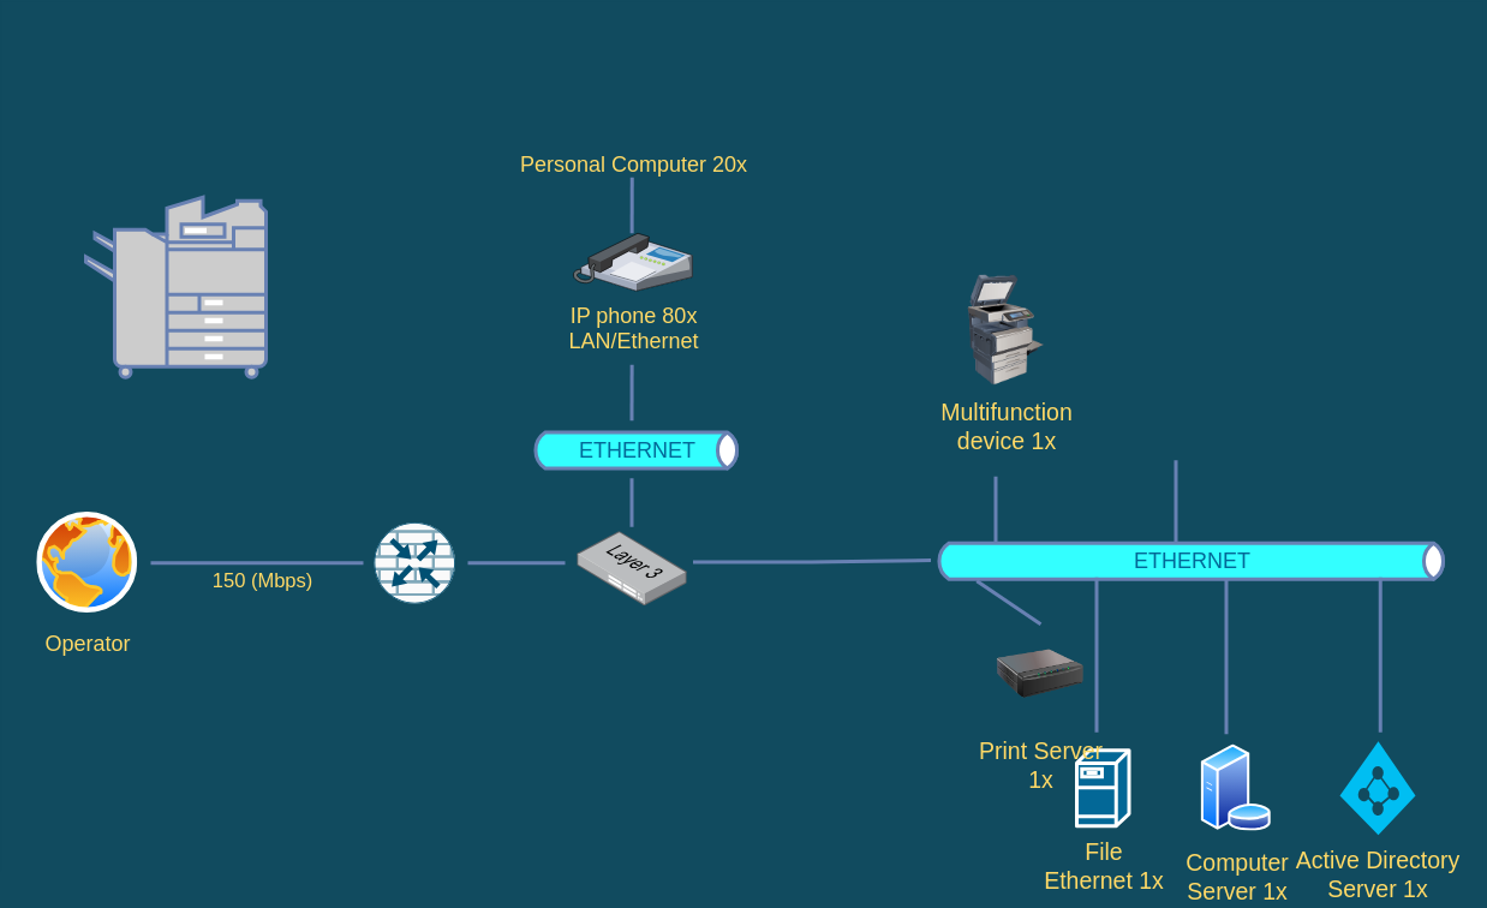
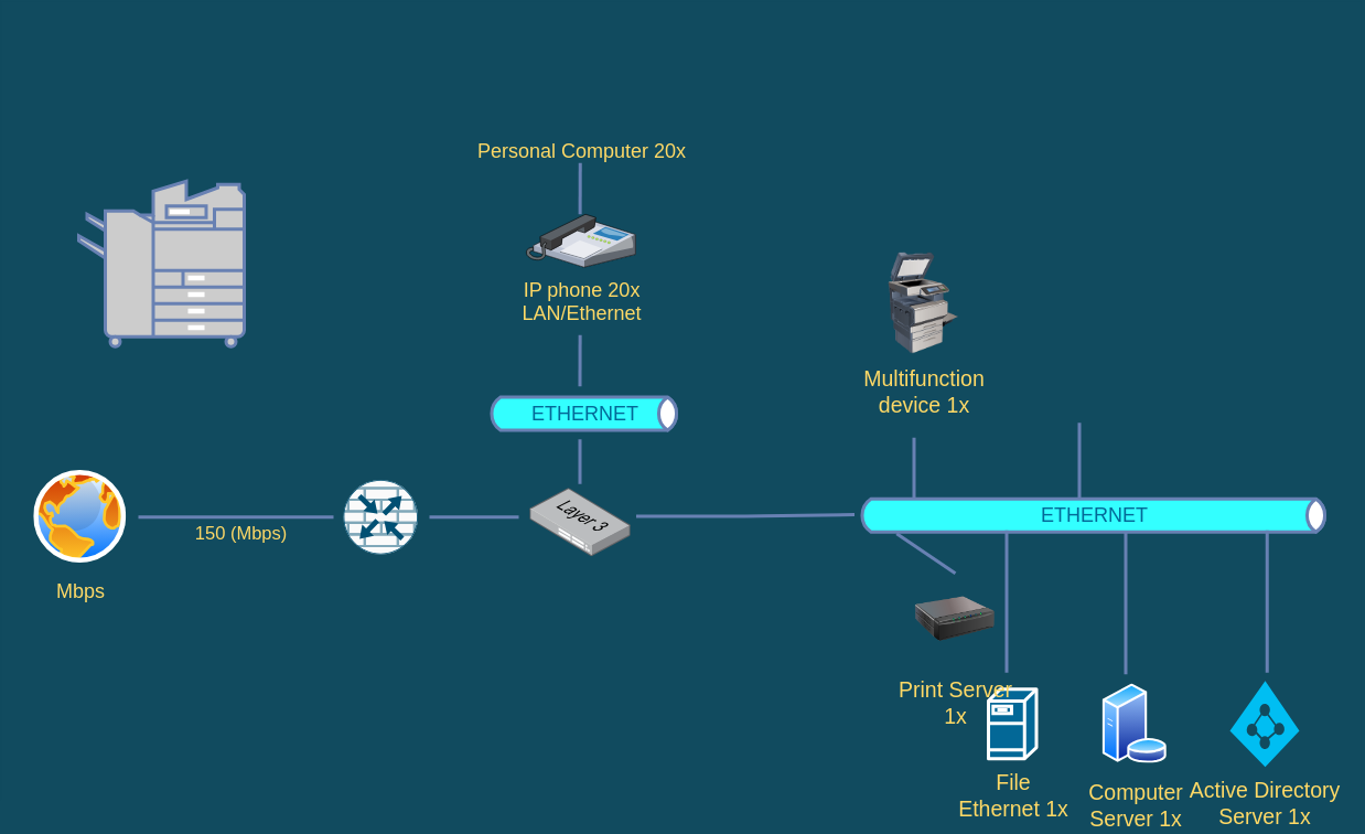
- <mxCell id="9" value="&lt;div&gt;IP phone 80x&lt;/div&gt;&lt;div&gt;LAN/Ethernet&lt;br&gt;&lt;/div&gt;" style="verticalLabelPosition=bottom;sketch=0;aspect=fixed;html=1;verticalAlign=top;strokeColor=none;align=center;outlineConnect=0;shape=mxgraph.citrix.ip_phone;rounded=0;labelBackgroundColor=none;fontColor=#FFD966;fillColor=#33FFFF;" vertex="1" parent="1"><mxGeometry x="317.42" y="129" width="66.16" height="32" as="geometry" /></mxCell>
+ <mxCell id="9" value="&lt;div&gt;IP phone 20x&lt;/div&gt;&lt;div&gt;LAN/Ethernet&lt;br&gt;&lt;/div&gt;" style="verticalLabelPosition=bottom;sketch=0;aspect=fixed;html=1;verticalAlign=top;strokeColor=none;align=center;outlineConnect=0;shape=mxgraph.citrix.ip_phone;rounded=0;labelBackgroundColor=none;fontColor=#FFD966;fillColor=#33FFFF;" vertex="1" parent="1"><mxGeometry x="317.42" y="129" width="66.16" height="32" as="geometry" /></mxCell>
- <mxCell id="4" value="&lt;font color=&quot;#FFD966&quot;&gt;Operator&lt;/font&gt; " style="aspect=fixed;perimeter=ellipsePerimeter;html=1;align=center;shadow=0;dashed=0;spacingTop=3;image;image=img/lib/active_directory/internet_globe.svg;rounded=0;fontColor=#E4FDE1;strokeColor=#028090;fillColor=#F45B69;labelBackgroundColor=none;" vertex="1" parent="1"><mxGeometry x="20" y="284" width="56" height="56" as="geometry" /></mxCell>
+ <mxCell id="4" value="&lt;font color=&quot;#FFD966&quot;&gt;Mbps&lt;/font&gt; " style="aspect=fixed;perimeter=ellipsePerimeter;html=1;align=center;shadow=0;dashed=0;spacingTop=3;image;image=img/lib/active_directory/internet_globe.svg;rounded=0;fontColor=#E4FDE1;strokeColor=#028090;fillColor=#F45B69;labelBackgroundColor=none;" vertex="1" parent="1"><mxGeometry x="20" y="284" width="56" height="56" as="geometry" /></mxCell>
